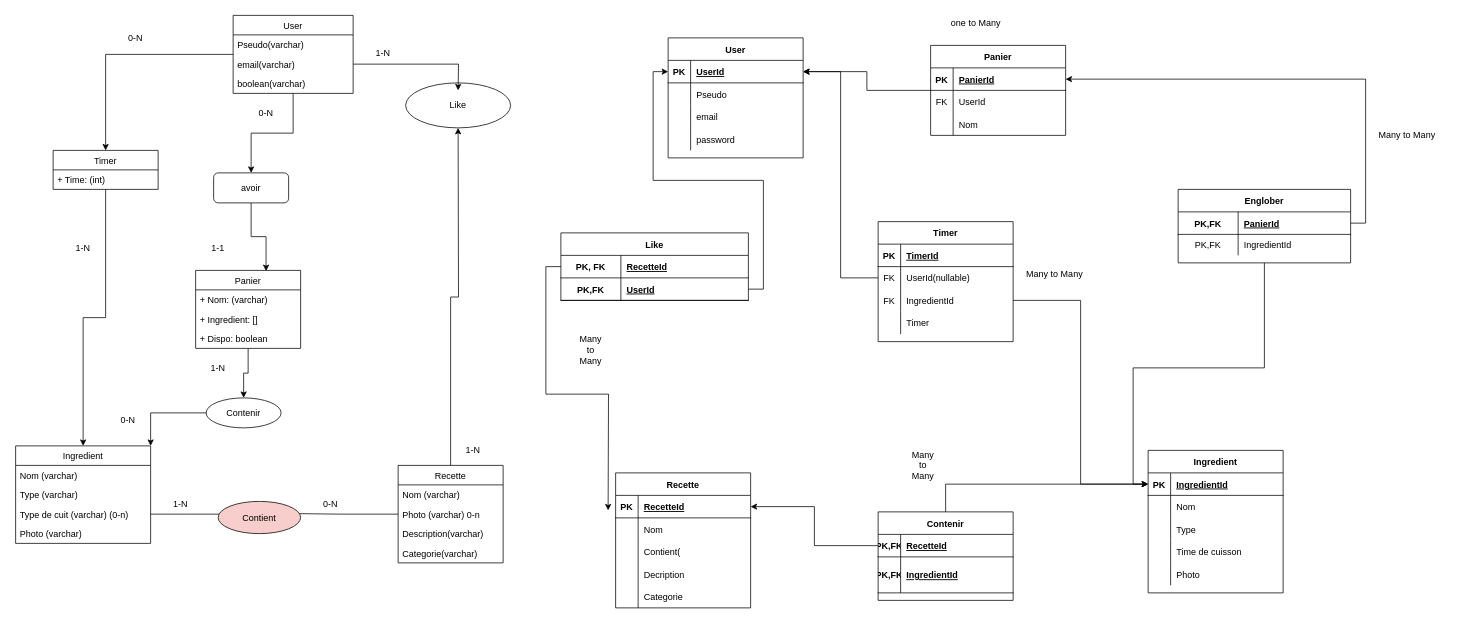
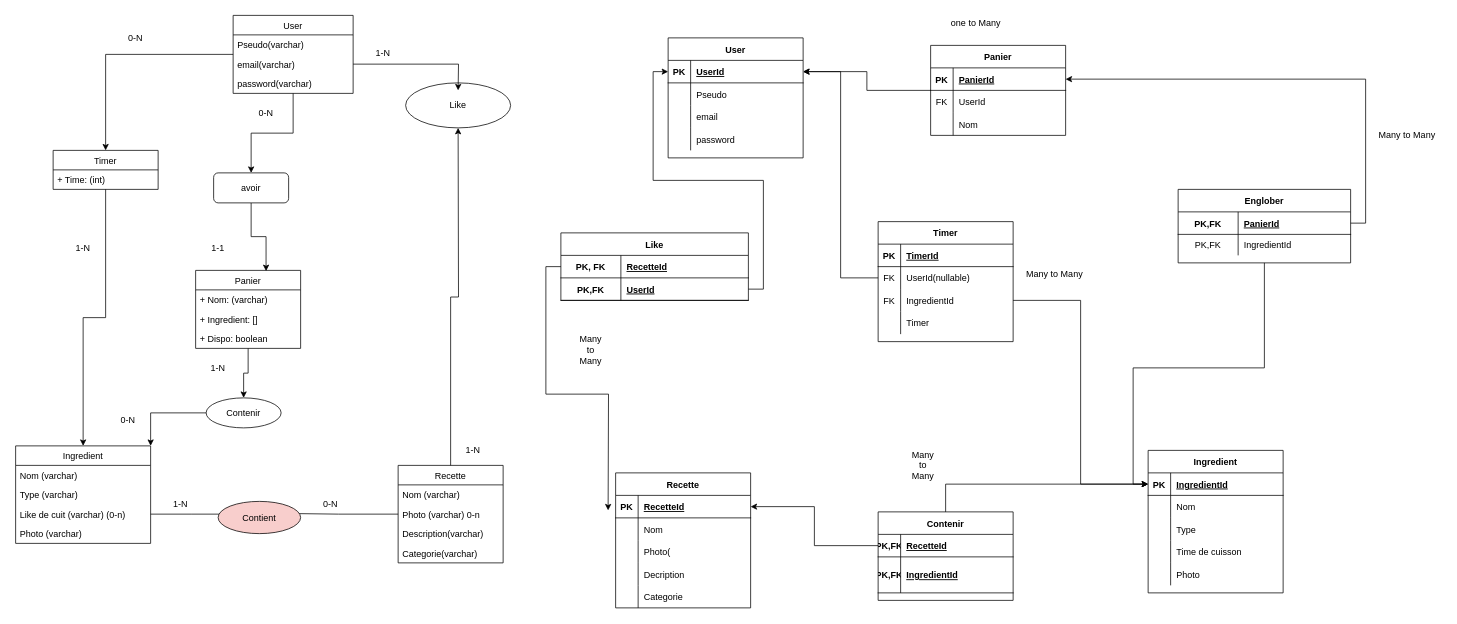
- <mxCell id="7" value="boolean(varchar)" style="text;strokeColor=none;fillColor=none;align=left;verticalAlign=top;spacingLeft=4;spacingRight=4;overflow=hidden;rotatable=0;points=[[0,0.5],[1,0.5]];portConstraint=eastwest;" parent="4" vertex="1"><mxGeometry y="78" width="160" height="26" as="geometry" /></mxCell>
+ <mxCell id="7" value="password(varchar)" style="text;strokeColor=none;fillColor=none;align=left;verticalAlign=top;spacingLeft=4;spacingRight=4;overflow=hidden;rotatable=0;points=[[0,0.5],[1,0.5]];portConstraint=eastwest;" parent="4" vertex="1"><mxGeometry y="78" width="160" height="26" as="geometry" /></mxCell>
- <mxCell id="11" value="Type de cuit (varchar) (0-n)" style="text;strokeColor=none;fillColor=none;align=left;verticalAlign=top;spacingLeft=4;spacingRight=4;overflow=hidden;rotatable=0;points=[[0,0.5],[1,0.5]];portConstraint=eastwest;" parent="8" vertex="1"><mxGeometry y="78" width="180" height="26" as="geometry" /></mxCell>
+ <mxCell id="11" value="Like de cuit (varchar) (0-n)" style="text;strokeColor=none;fillColor=none;align=left;verticalAlign=top;spacingLeft=4;spacingRight=4;overflow=hidden;rotatable=0;points=[[0,0.5],[1,0.5]];portConstraint=eastwest;" parent="8" vertex="1"><mxGeometry y="78" width="180" height="26" as="geometry" /></mxCell>
- <mxCell id="60" value="Contient(" style="shape=partialRectangle;connectable=0;fillColor=none;top=0;left=0;bottom=0;right=0;align=left;spacingLeft=6;overflow=hidden;" parent="58" vertex="1"><mxGeometry x="30" width="150" height="30" as="geometry" /></mxCell>
+ <mxCell id="60" value="Photo(" style="shape=partialRectangle;connectable=0;fillColor=none;top=0;left=0;bottom=0;right=0;align=left;spacingLeft=6;overflow=hidden;" parent="58" vertex="1"><mxGeometry x="30" width="150" height="30" as="geometry" /></mxCell>
